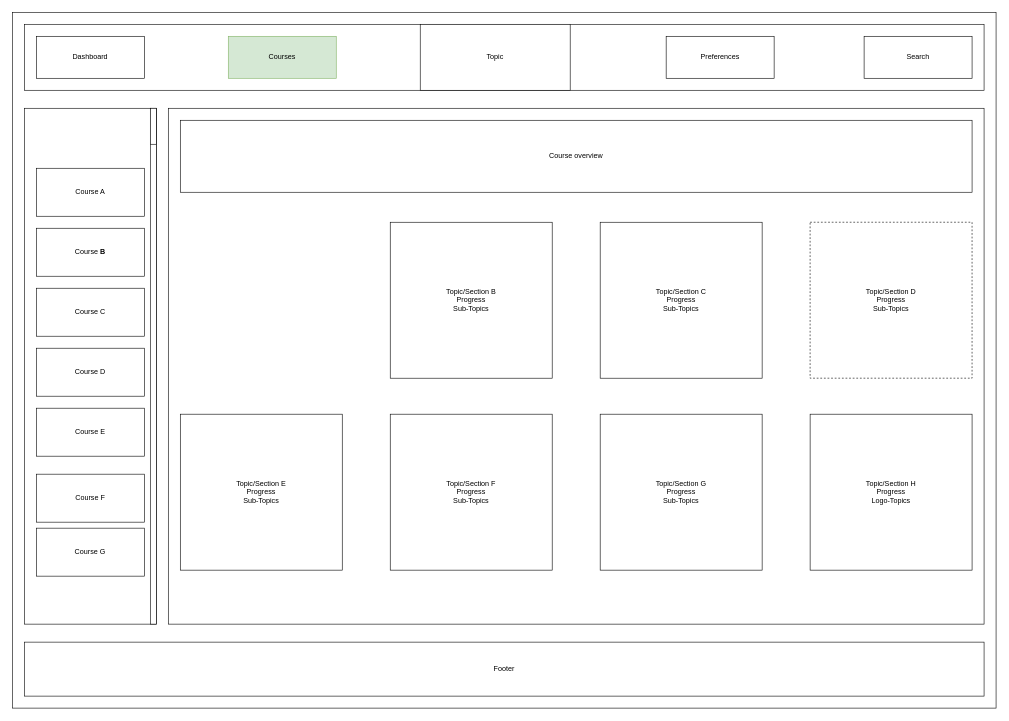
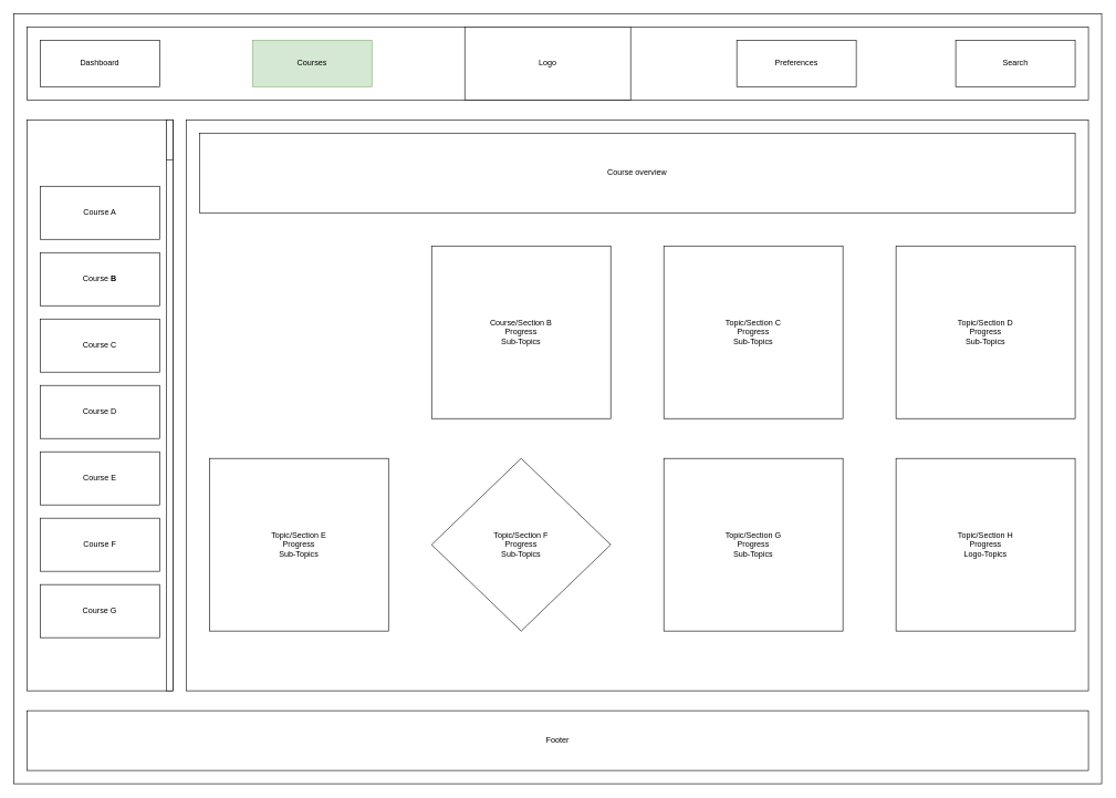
- <mxCell id="4" value="Topic" style="rounded=0;whiteSpace=wrap;html=1;" vertex="1" parent="1"><mxGeometry x="700" y="40" width="250" height="110" as="geometry" /></mxCell>
+ <mxCell id="4" value="Logo" style="rounded=0;whiteSpace=wrap;html=1;" vertex="1" parent="1"><mxGeometry x="700" y="40" width="250" height="110" as="geometry" /></mxCell>
- <mxCell id="13" value="Topic/Section B&lt;br&gt;Progress&lt;br&gt;Sub-Topics" style="rounded=0;whiteSpace=wrap;html=1;" vertex="1" parent="1"><mxGeometry x="650" y="370" width="270" height="260" as="geometry" /></mxCell>
+ <mxCell id="13" value="Course/Section B&lt;br&gt;Progress&lt;br&gt;Sub-Topics" style="rounded=0;whiteSpace=wrap;html=1;" vertex="1" parent="1"><mxGeometry x="650" y="370" width="270" height="260" as="geometry" /></mxCell>
- <mxCell id="15" value="Topic/Section D&lt;br&gt;Progress&lt;br&gt;Sub-Topics" style="rounded=0;whiteSpace=wrap;html=1;dashed=1;" vertex="1" parent="1"><mxGeometry x="1350" y="370" width="270" height="260" as="geometry" /></mxCell>
+ <mxCell id="15" value="Topic/Section D&lt;br&gt;Progress&lt;br&gt;Sub-Topics" style="rounded=0;whiteSpace=wrap;html=1;" vertex="1" parent="1"><mxGeometry x="1350" y="370" width="270" height="260" as="geometry" /></mxCell>
- <mxCell id="16" value="Topic/Section E&lt;br&gt;Progress&lt;br&gt;Sub-Topics" style="rounded=0;whiteSpace=wrap;html=1;" vertex="1" parent="1"><mxGeometry x="300" y="690" width="270" height="260" as="geometry" /></mxCell>
+ <mxCell id="16" value="Topic/Section E&lt;br&gt;Progress&lt;br&gt;Sub-Topics" style="rounded=0;whiteSpace=wrap;html=1;" vertex="1" parent="1"><mxGeometry x="315" y="690" width="270" height="260" as="geometry" /></mxCell>
- <mxCell id="17" value="Topic/Section F&lt;br&gt;Progress&lt;br&gt;Sub-Topics" style="rounded=0;whiteSpace=wrap;html=1;" vertex="1" parent="1"><mxGeometry x="650" y="690" width="270" height="260" as="geometry" /></mxCell>
+ <mxCell id="17" value="Topic/Section F&lt;br&gt;Progress&lt;br&gt;Sub-Topics" style="rhombus;whiteSpace=wrap;html=1;" vertex="1" parent="1"><mxGeometry x="650" y="690" width="270" height="260" as="geometry" /></mxCell>
- <mxCell id="27" value="Course F" style="rounded=0;whiteSpace=wrap;html=1;" vertex="1" parent="1"><mxGeometry x="60" y="790" width="180" height="80" as="geometry" /></mxCell>
+ <mxCell id="27" value="Course F" style="rounded=0;whiteSpace=wrap;html=1;" vertex="1" parent="1"><mxGeometry x="60" y="780" width="180" height="80" as="geometry" /></mxCell>
